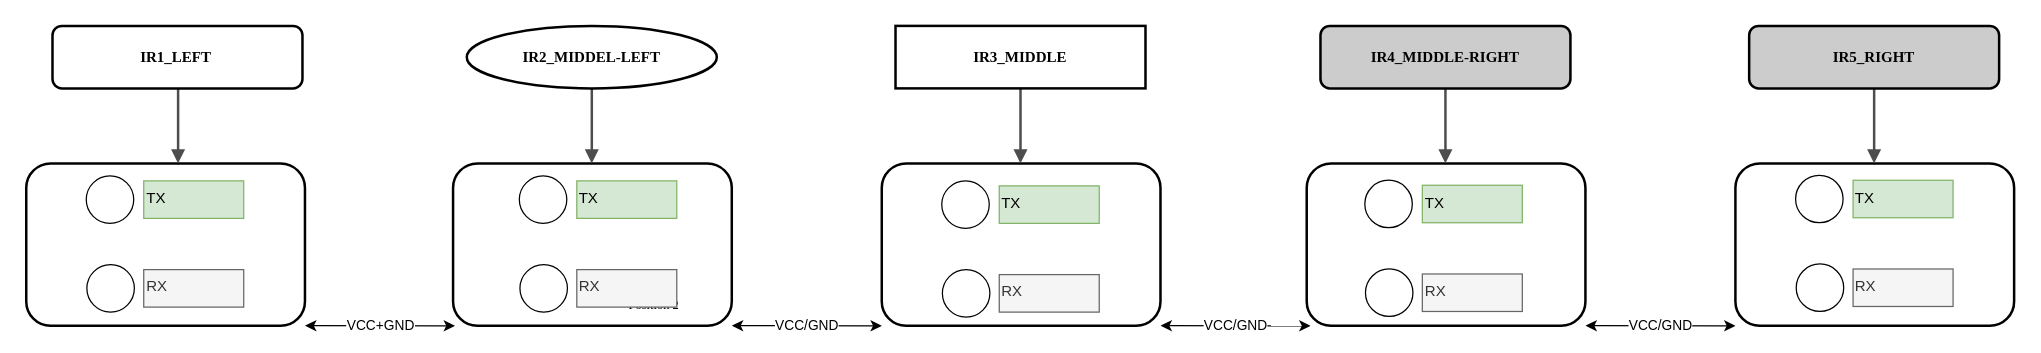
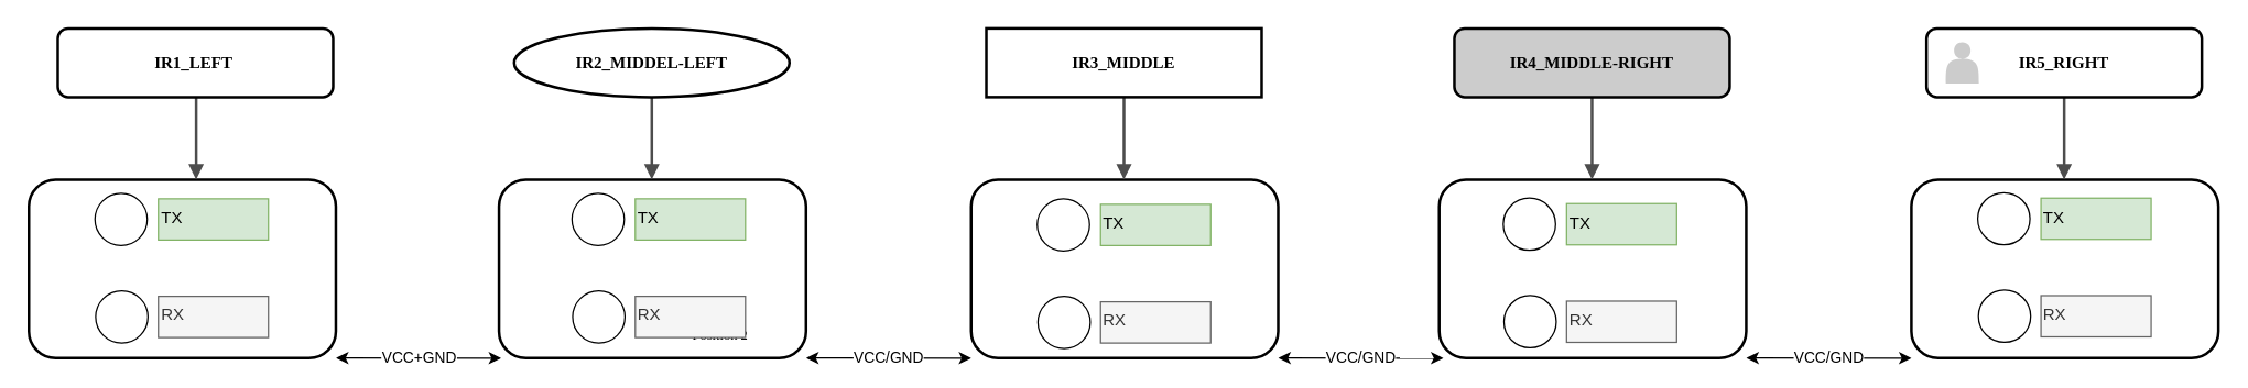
- <mxCell id="16" value="IR5_RIGHT&lt;br&gt;" style="whiteSpace=wrap;html=1;rounded=1;shadow=0;comic=0;strokeWidth=2;fillColor=#cccccc;fontFamily=Verdana;align=center;fontSize=12;fontStyle=1;" vertex="1" parent="1"><mxGeometry x="1399" y="20" width="200" height="50" as="geometry" /></mxCell>
+ <mxCell id="16" value="IR5_RIGHT&lt;br&gt;" style="whiteSpace=wrap;html=1;rounded=1;shadow=0;comic=0;strokeWidth=2;fillColor=#ffffff;fontFamily=Verdana;align=center;fontSize=12;fontStyle=1" vertex="1" parent="1"><mxGeometry x="1399" y="20" width="200" height="50" as="geometry" /></mxCell>
